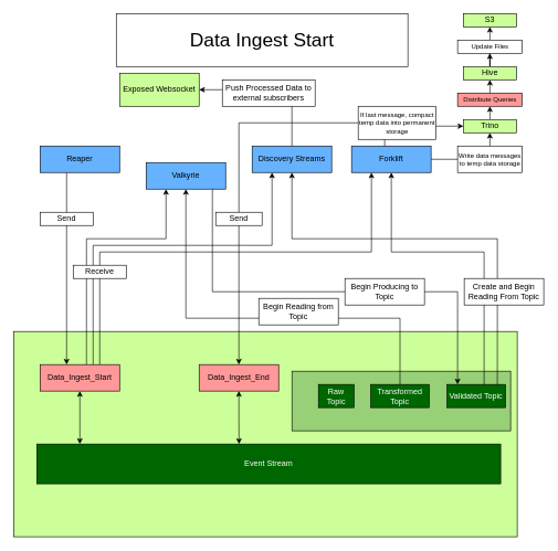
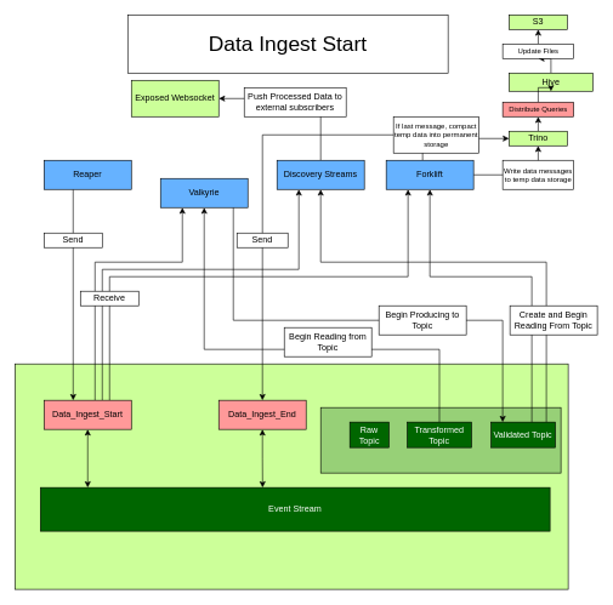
- <mxCell id="37" value="Hive" style="rounded=0;whiteSpace=wrap;html=1;fillColor=#CCFF99;" vertex="1" parent="1"><mxGeometry x="698.75" y="100" width="80" height="20" as="geometry" /></mxCell>
+ <mxCell id="37" value="Hive" style="rounded=0;whiteSpace=wrap;html=1;fillColor=#CCFF99;" vertex="1" parent="1"><mxGeometry x="698.75" y="100" width="115" height="25" as="geometry" /></mxCell>
